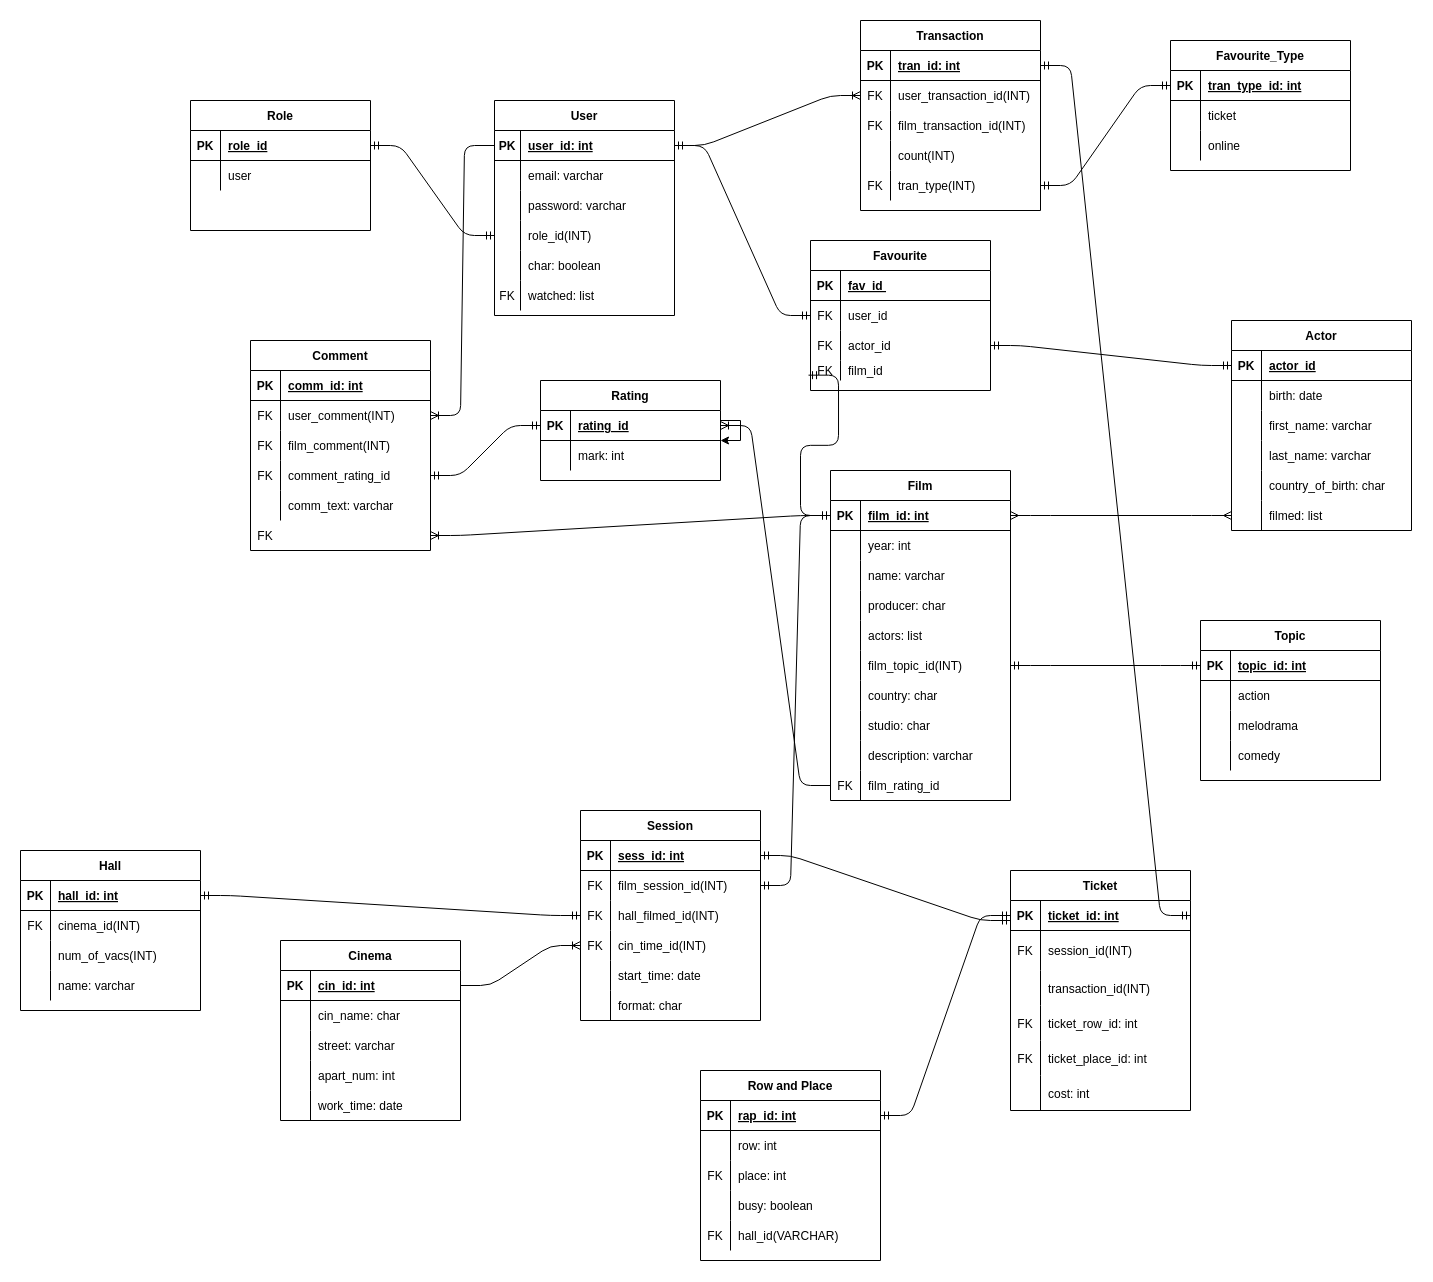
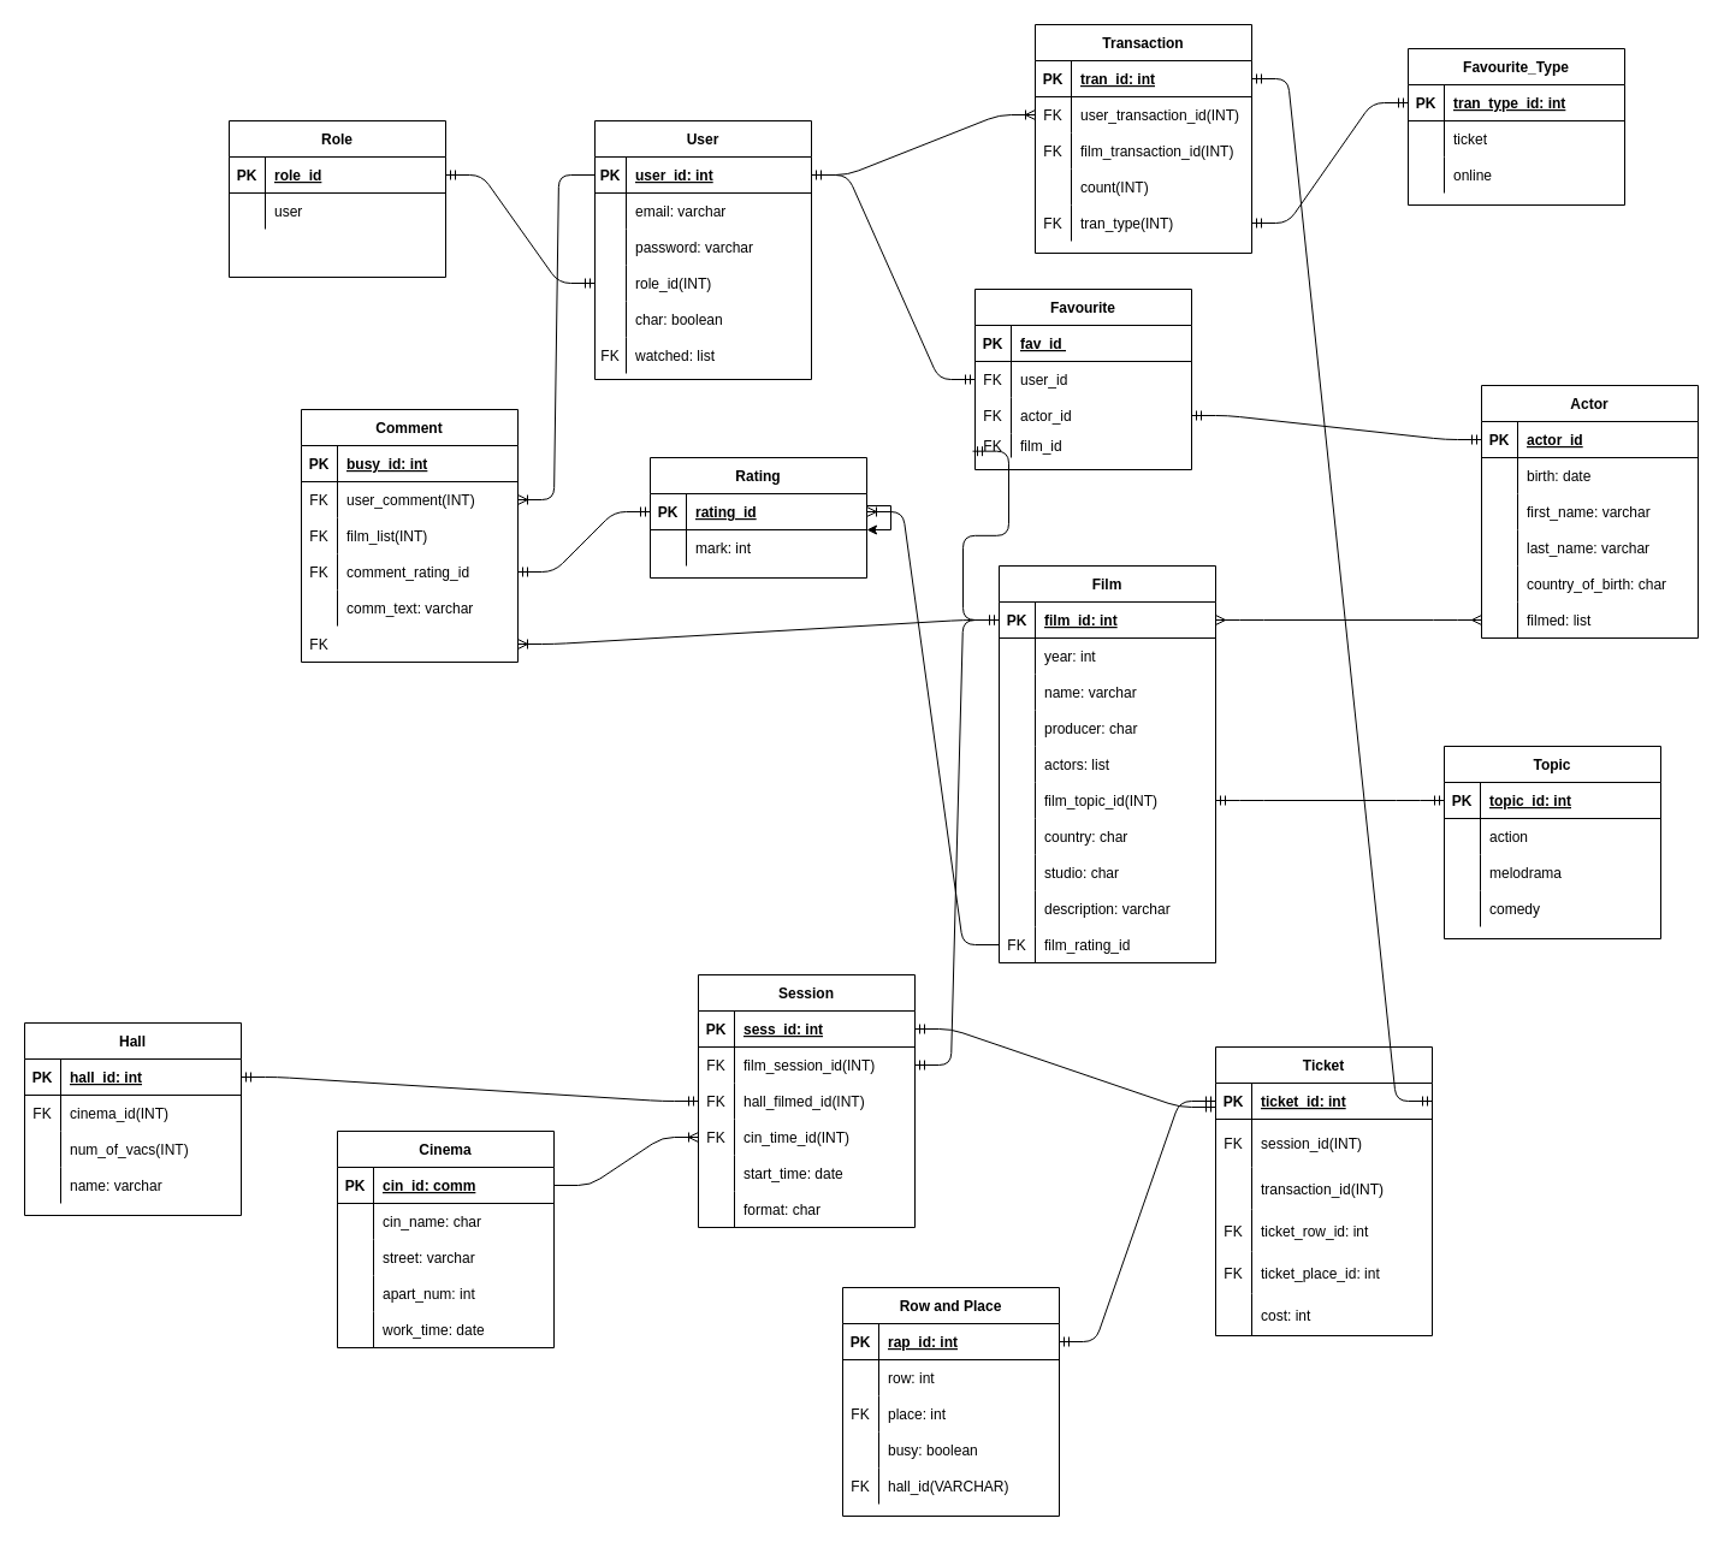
- <mxCell id="75" value="comm_id: int" style="shape=partialRectangle;connectable=0;fillColor=none;top=0;left=0;bottom=0;right=0;align=left;spacingLeft=6;fontStyle=5;overflow=hidden;" parent="73" vertex="1"><mxGeometry x="30" width="150" height="30" as="geometry" /></mxCell>
+ <mxCell id="75" value="busy_id: int" style="shape=partialRectangle;connectable=0;fillColor=none;top=0;left=0;bottom=0;right=0;align=left;spacingLeft=6;fontStyle=5;overflow=hidden;" parent="73" vertex="1"><mxGeometry x="30" width="150" height="30" as="geometry" /></mxCell>
- <mxCell id="81" value="film_comment(INT)" style="shape=partialRectangle;connectable=0;fillColor=none;top=0;left=0;bottom=0;right=0;align=left;spacingLeft=6;overflow=hidden;" parent="79" vertex="1"><mxGeometry x="30" width="150" height="30" as="geometry" /></mxCell>
+ <mxCell id="81" value="film_list(INT)" style="shape=partialRectangle;connectable=0;fillColor=none;top=0;left=0;bottom=0;right=0;align=left;spacingLeft=6;overflow=hidden;" parent="79" vertex="1"><mxGeometry x="30" width="150" height="30" as="geometry" /></mxCell>
- <mxCell id="93" value="cin_id: int" style="shape=partialRectangle;connectable=0;fillColor=none;top=0;left=0;bottom=0;right=0;align=left;spacingLeft=6;fontStyle=5;overflow=hidden;" parent="91" vertex="1"><mxGeometry x="30" width="150" height="30" as="geometry" /></mxCell>
+ <mxCell id="93" value="cin_id: comm" style="shape=partialRectangle;connectable=0;fillColor=none;top=0;left=0;bottom=0;right=0;align=left;spacingLeft=6;fontStyle=5;overflow=hidden;" parent="91" vertex="1"><mxGeometry x="30" width="150" height="30" as="geometry" /></mxCell>
